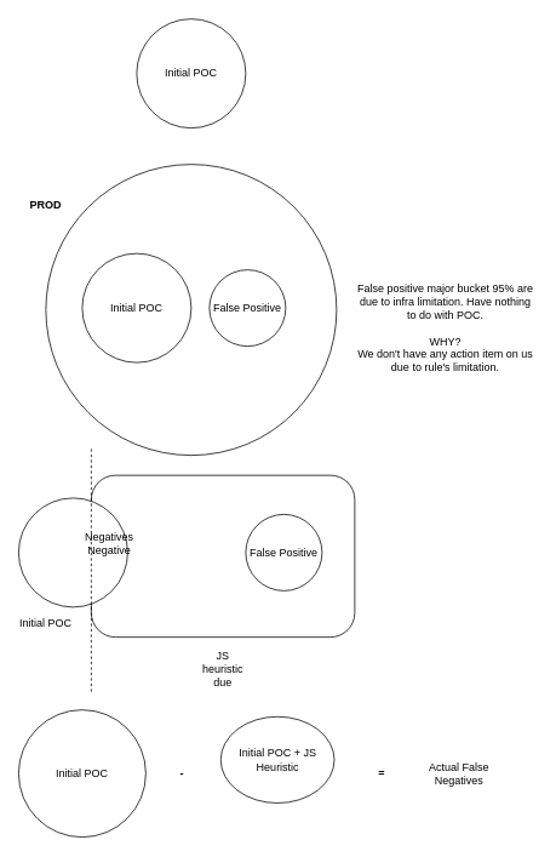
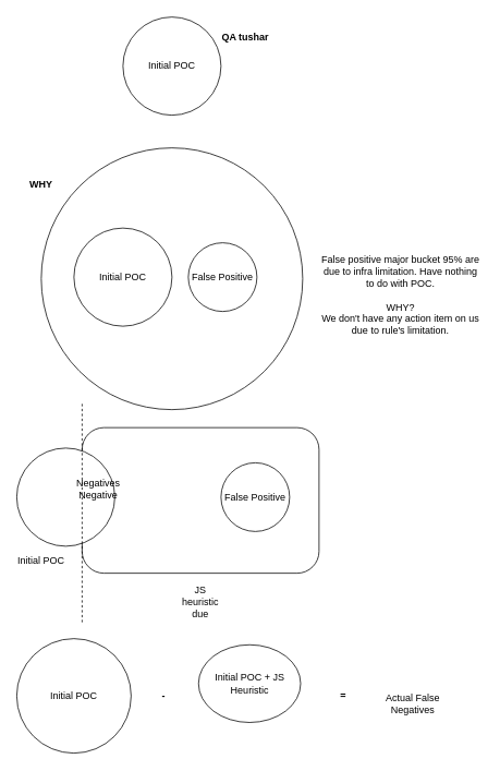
+ <mxCell id="19" value="&lt;b&gt;QA tushar&lt;/b&gt;" style="text;html=1;align=center;verticalAlign=middle;whiteSpace=wrap;rounded=0;" vertex="1" parent="1"><mxGeometry x="270" y="30" width="60" height="30" as="geometry" /></mxCell>
- <mxCell id="20" value="&lt;b&gt;PROD&lt;/b&gt;" style="text;html=1;align=center;verticalAlign=middle;whiteSpace=wrap;rounded=0;" vertex="1" parent="1"><mxGeometry x="20" y="210" width="60" height="30" as="geometry" /></mxCell>
+ <mxCell id="20" value="&lt;b&gt;WHY&lt;/b&gt;" style="text;html=1;align=center;verticalAlign=middle;whiteSpace=wrap;rounded=0;" vertex="1" parent="1"><mxGeometry x="20" y="210" width="60" height="30" as="geometry" /></mxCell>
- <mxCell id="17" value="Actual False Negatives" style="text;html=1;align=center;verticalAlign=middle;whiteSpace=wrap;rounded=0;" vertex="1" parent="1"><mxGeometry x="460" y="822.5" width="90" height="55" as="geometry" /></mxCell>
+ <mxCell id="17" value="Actual False Negatives" style="text;html=1;align=center;verticalAlign=middle;whiteSpace=wrap;rounded=0;" vertex="1" parent="1"><mxGeometry x="460" y="832.5" width="90" height="55" as="geometry" /></mxCell>
